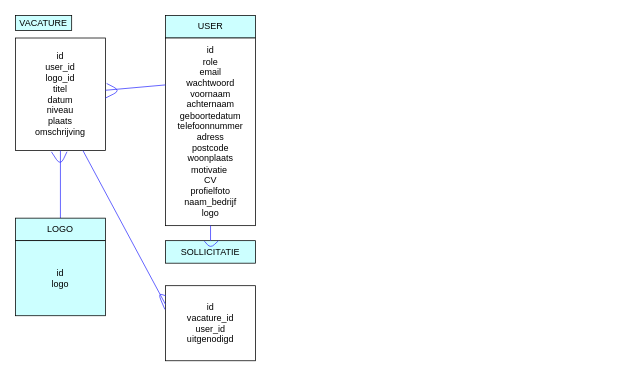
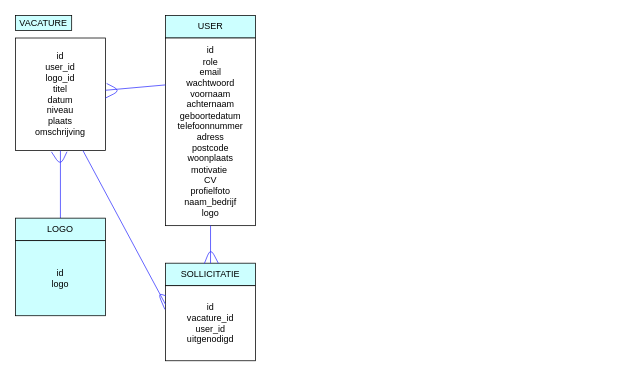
- <mxCell id="6" value="&lt;font color=&quot;#000000&quot;&gt;SOLLICITATIE&lt;/font&gt;" style="rounded=0;whiteSpace=wrap;html=1;fillColor=#CCFFFF;strokeColor=#000000;" parent="1" vertex="1"><mxGeometry x="220" y="320" width="120" height="30" as="geometry" /></mxCell>
+ <mxCell id="6" value="&lt;font color=&quot;#000000&quot;&gt;SOLLICITATIE&lt;/font&gt;" style="rounded=0;whiteSpace=wrap;html=1;fillColor=#CCFFFF;strokeColor=#000000;" parent="1" vertex="1"><mxGeometry x="220" y="350" width="120" height="30" as="geometry" /></mxCell>
